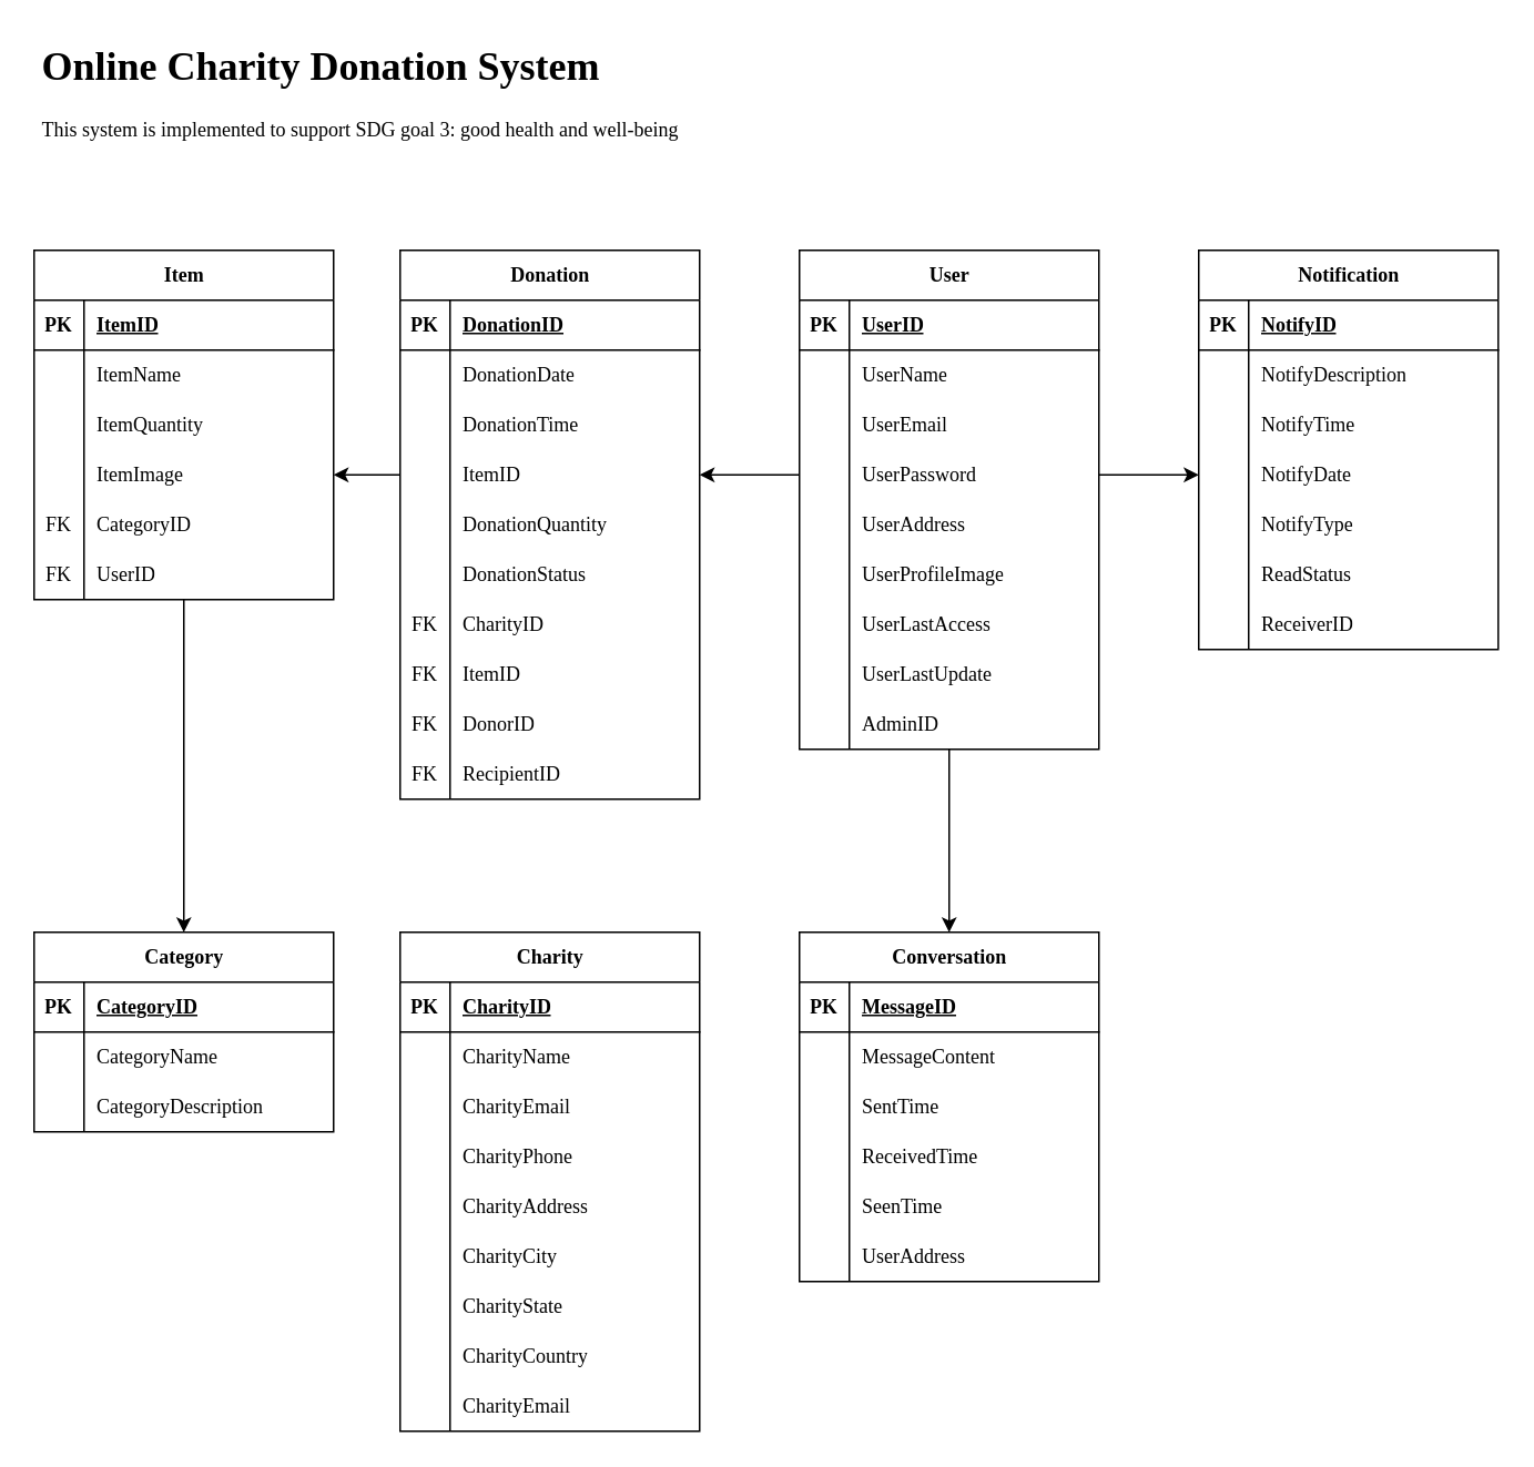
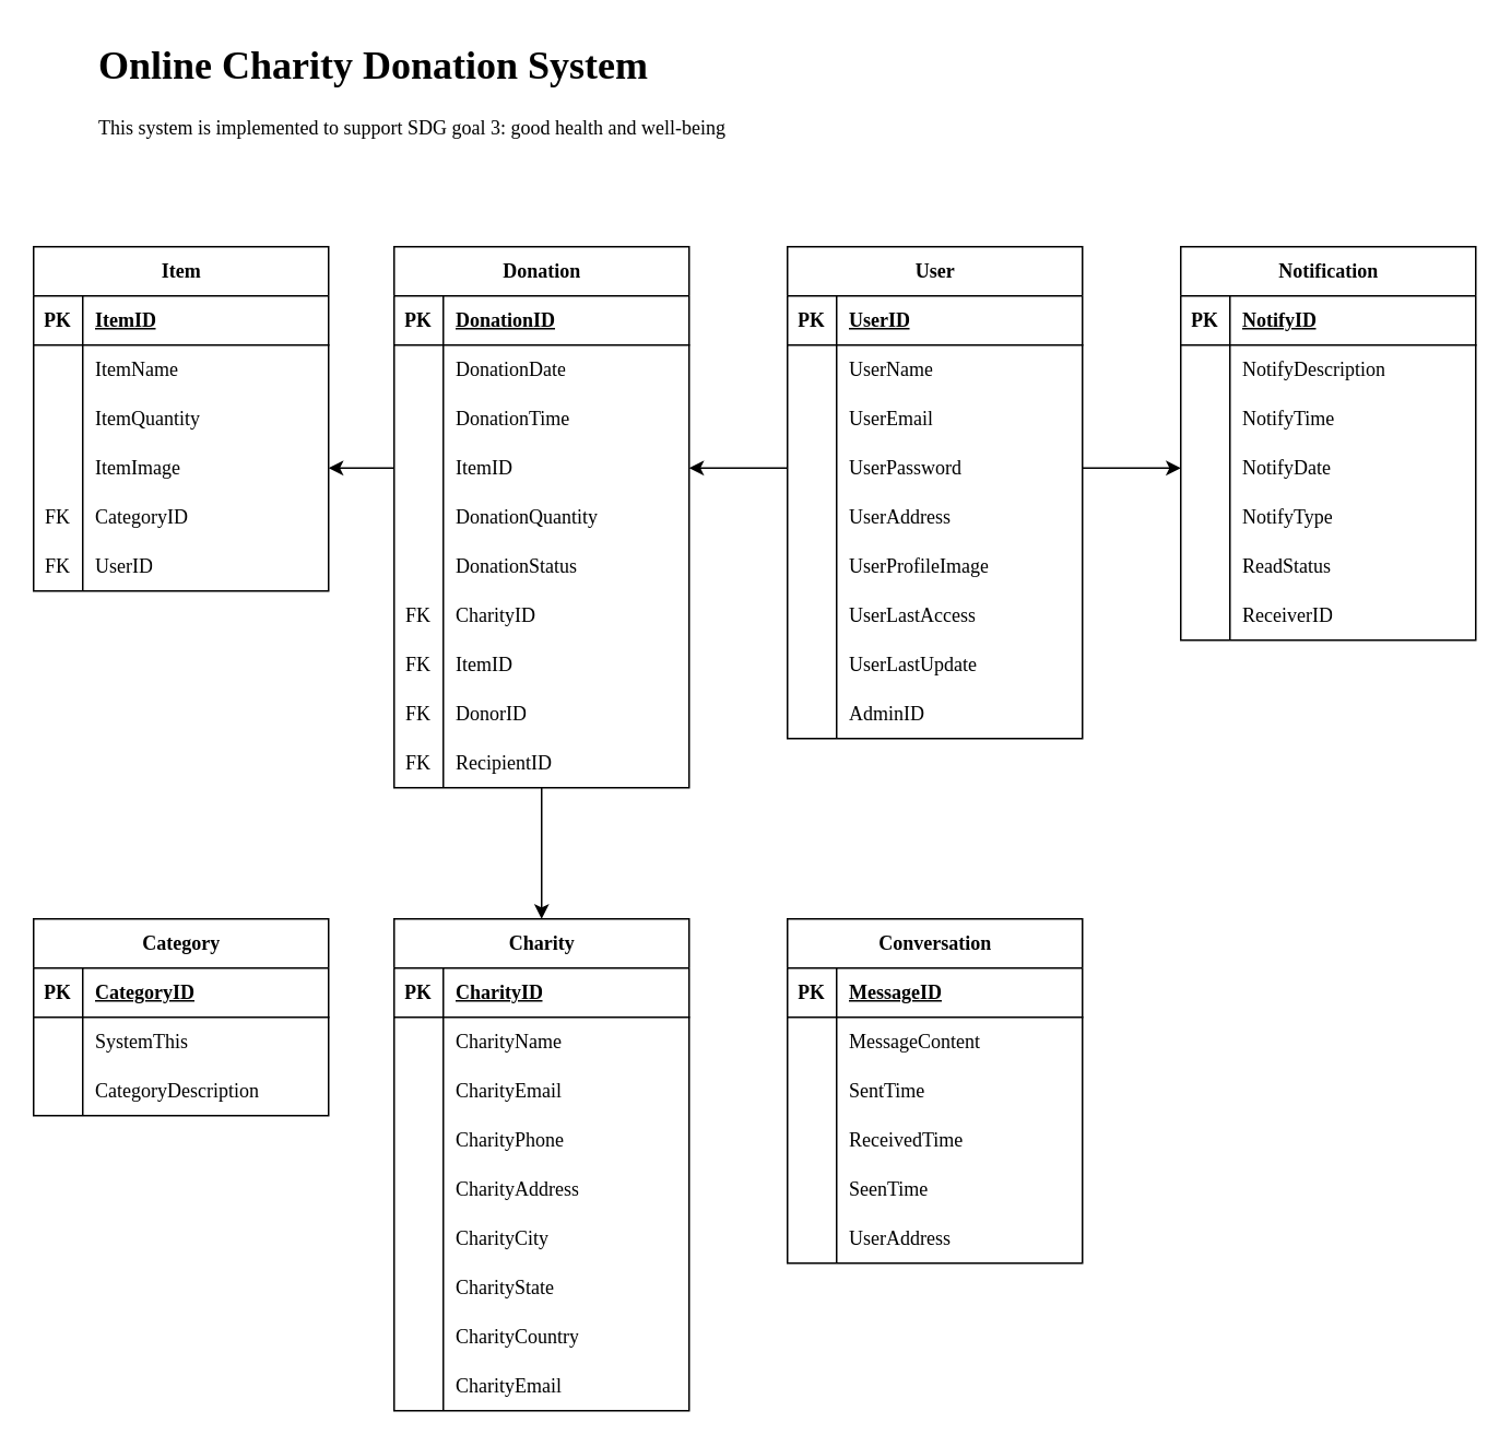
- <mxCell id="63" value="&lt;h1&gt;Online Charity Donation System&lt;/h1&gt;&lt;p&gt;This system is implemented to support SDG goal 3: good health and well-being&lt;/p&gt;" style="text;html=1;strokeColor=none;fillColor=none;spacing=5;spacingTop=-20;whiteSpace=wrap;overflow=hidden;rounded=0;fontSize=12;fontFamily=Poppins;fontColor=default;" parent="1" vertex="1"><mxGeometry x="20" y="20" width="660" height="120" as="geometry" /></mxCell>
+ <mxCell id="63" value="&lt;h1&gt;Online Charity Donation System&lt;/h1&gt;&lt;p&gt;This system is implemented to support SDG goal 3: good health and well-being&lt;/p&gt;" style="text;html=1;strokeColor=none;fillColor=none;spacing=5;spacingTop=-20;whiteSpace=wrap;overflow=hidden;rounded=0;fontSize=12;fontFamily=Poppins;fontColor=default;" parent="1" vertex="1"><mxGeometry x="55" y="20" width="660" height="120" as="geometry" /></mxCell>
- <mxCell id="64" style="edgeStyle=orthogonalEdgeStyle;rounded=0;orthogonalLoop=1;jettySize=auto;html=1;entryX=0.5;entryY=0;entryDx=0;entryDy=0;fontFamily=Poppins;fontSize=12;fontColor=default;" parent="1" source="65" target="131" edge="1"><mxGeometry relative="1" as="geometry" /></mxCell>
- <mxCell id="34" style="edgeStyle=orthogonalEdgeStyle;rounded=0;orthogonalLoop=1;jettySize=auto;html=1;entryX=0.5;entryY=0;entryDx=0;entryDy=0;fontFamily=Poppins;fontSize=12;fontColor=default;" parent="1" source="35" target="84" edge="1"><mxGeometry relative="1" as="geometry" /></mxCell>
+ <mxCell id="2" style="edgeStyle=orthogonalEdgeStyle;rounded=0;orthogonalLoop=1;jettySize=auto;html=1;entryX=0.5;entryY=0;entryDx=0;entryDy=0;fontFamily=Poppins;fontSize=12;fontColor=default;" parent="1" source="3" target="103" edge="1"><mxGeometry relative="1" as="geometry" /></mxCell>
- <mxCell id="137" value="CategoryName" style="shape=partialRectangle;connectable=0;fillColor=none;top=0;left=0;bottom=0;right=0;align=left;spacingLeft=6;overflow=hidden;whiteSpace=wrap;html=1;rounded=0;verticalAlign=middle;fontFamily=Poppins;fontSize=12;fontColor=default;" parent="135" vertex="1"><mxGeometry x="30" width="150" height="30" as="geometry"><mxRectangle width="150" height="30" as="alternateBounds" /></mxGeometry></mxCell>
+ <mxCell id="137" value="SystemThis" style="shape=partialRectangle;connectable=0;fillColor=none;top=0;left=0;bottom=0;right=0;align=left;spacingLeft=6;overflow=hidden;whiteSpace=wrap;html=1;rounded=0;verticalAlign=middle;fontFamily=Poppins;fontSize=12;fontColor=default;" parent="135" vertex="1"><mxGeometry x="30" width="150" height="30" as="geometry"><mxRectangle width="150" height="30" as="alternateBounds" /></mxGeometry></mxCell>
